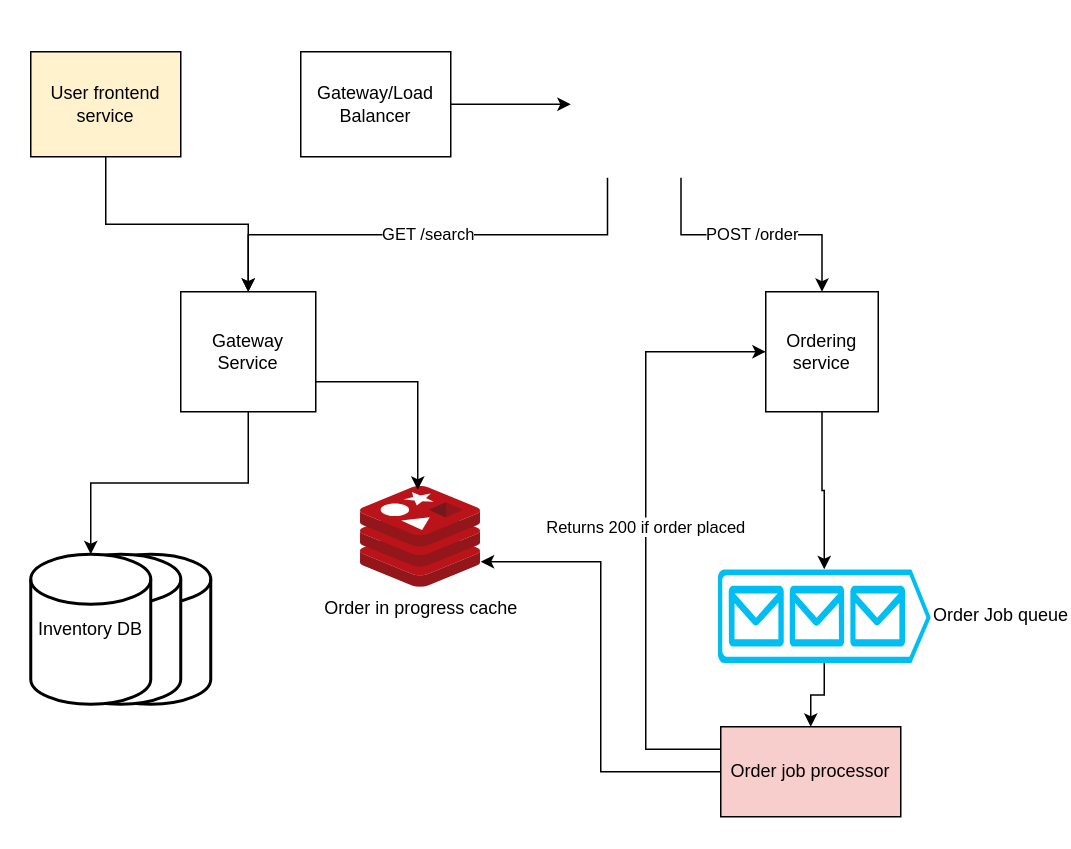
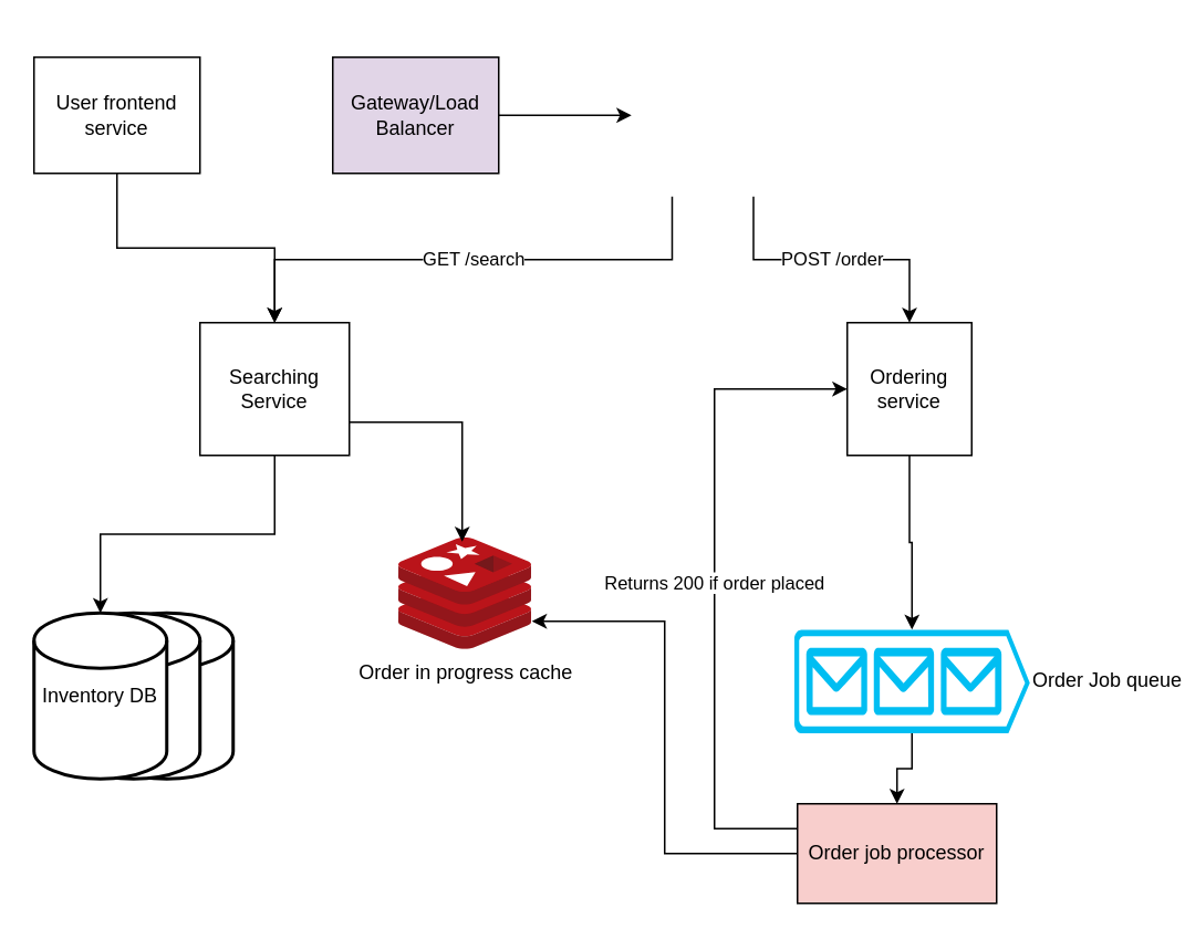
- <mxCell id="3" value="User frontend service" style="rounded=0;whiteSpace=wrap;html=1;fillColor=#fff2cc;" vertex="1" parent="1"><mxGeometry x="20" y="34" width="100" height="70" as="geometry" /></mxCell>
+ <mxCell id="3" value="User frontend service" style="rounded=0;whiteSpace=wrap;html=1;" vertex="1" parent="1"><mxGeometry x="20" y="34" width="100" height="70" as="geometry" /></mxCell>
- <mxCell id="5" value="Gateway/Load Balancer" style="rounded=0;whiteSpace=wrap;html=1;" vertex="1" parent="1"><mxGeometry x="200" y="34" width="100" height="70" as="geometry" /></mxCell>
+ <mxCell id="5" value="Gateway/Load Balancer" style="rounded=0;whiteSpace=wrap;html=1;fillColor=#e1d5e7;" vertex="1" parent="1"><mxGeometry x="200" y="34" width="100" height="70" as="geometry" /></mxCell>
- <mxCell id="10" value="Gateway Service" style="rounded=0;whiteSpace=wrap;html=1;" vertex="1" parent="1"><mxGeometry x="120" y="194" width="90" height="80" as="geometry" /></mxCell>
+ <mxCell id="10" value="Searching Service" style="rounded=0;whiteSpace=wrap;html=1;" vertex="1" parent="1"><mxGeometry x="120" y="194" width="90" height="80" as="geometry" /></mxCell>
